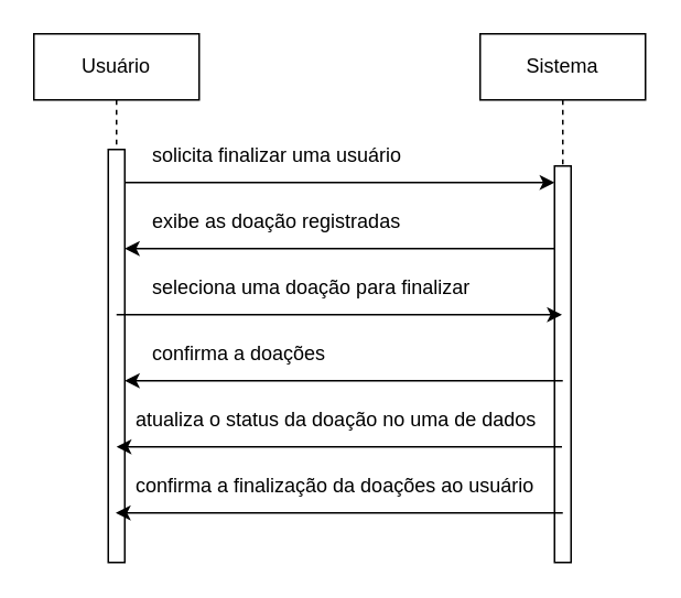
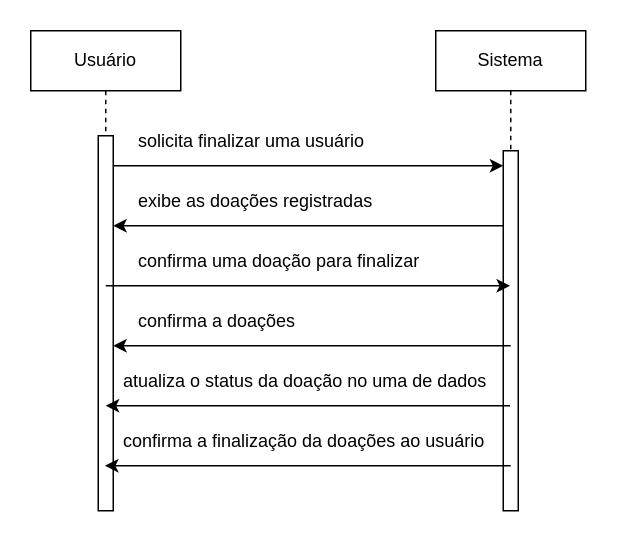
- <mxCell id="9" value="exibe as doação registradas" style="text;whiteSpace=wrap;html=1;" vertex="1" parent="1"><mxGeometry x="90" y="120" width="160" height="40" as="geometry" /></mxCell>
+ <mxCell id="9" value="exibe as doações registradas" style="text;whiteSpace=wrap;html=1;" vertex="1" parent="1"><mxGeometry x="90" y="120" width="160" height="40" as="geometry" /></mxCell>
- <mxCell id="11" value=" seleciona uma doação para finalizar" style="text;whiteSpace=wrap;html=1;" vertex="1" parent="1"><mxGeometry x="90" y="160" width="240" height="40" as="geometry" /></mxCell>
+ <mxCell id="11" value=" confirma uma doação para finalizar" style="text;whiteSpace=wrap;html=1;" vertex="1" parent="1"><mxGeometry x="90" y="160" width="240" height="40" as="geometry" /></mxCell>
